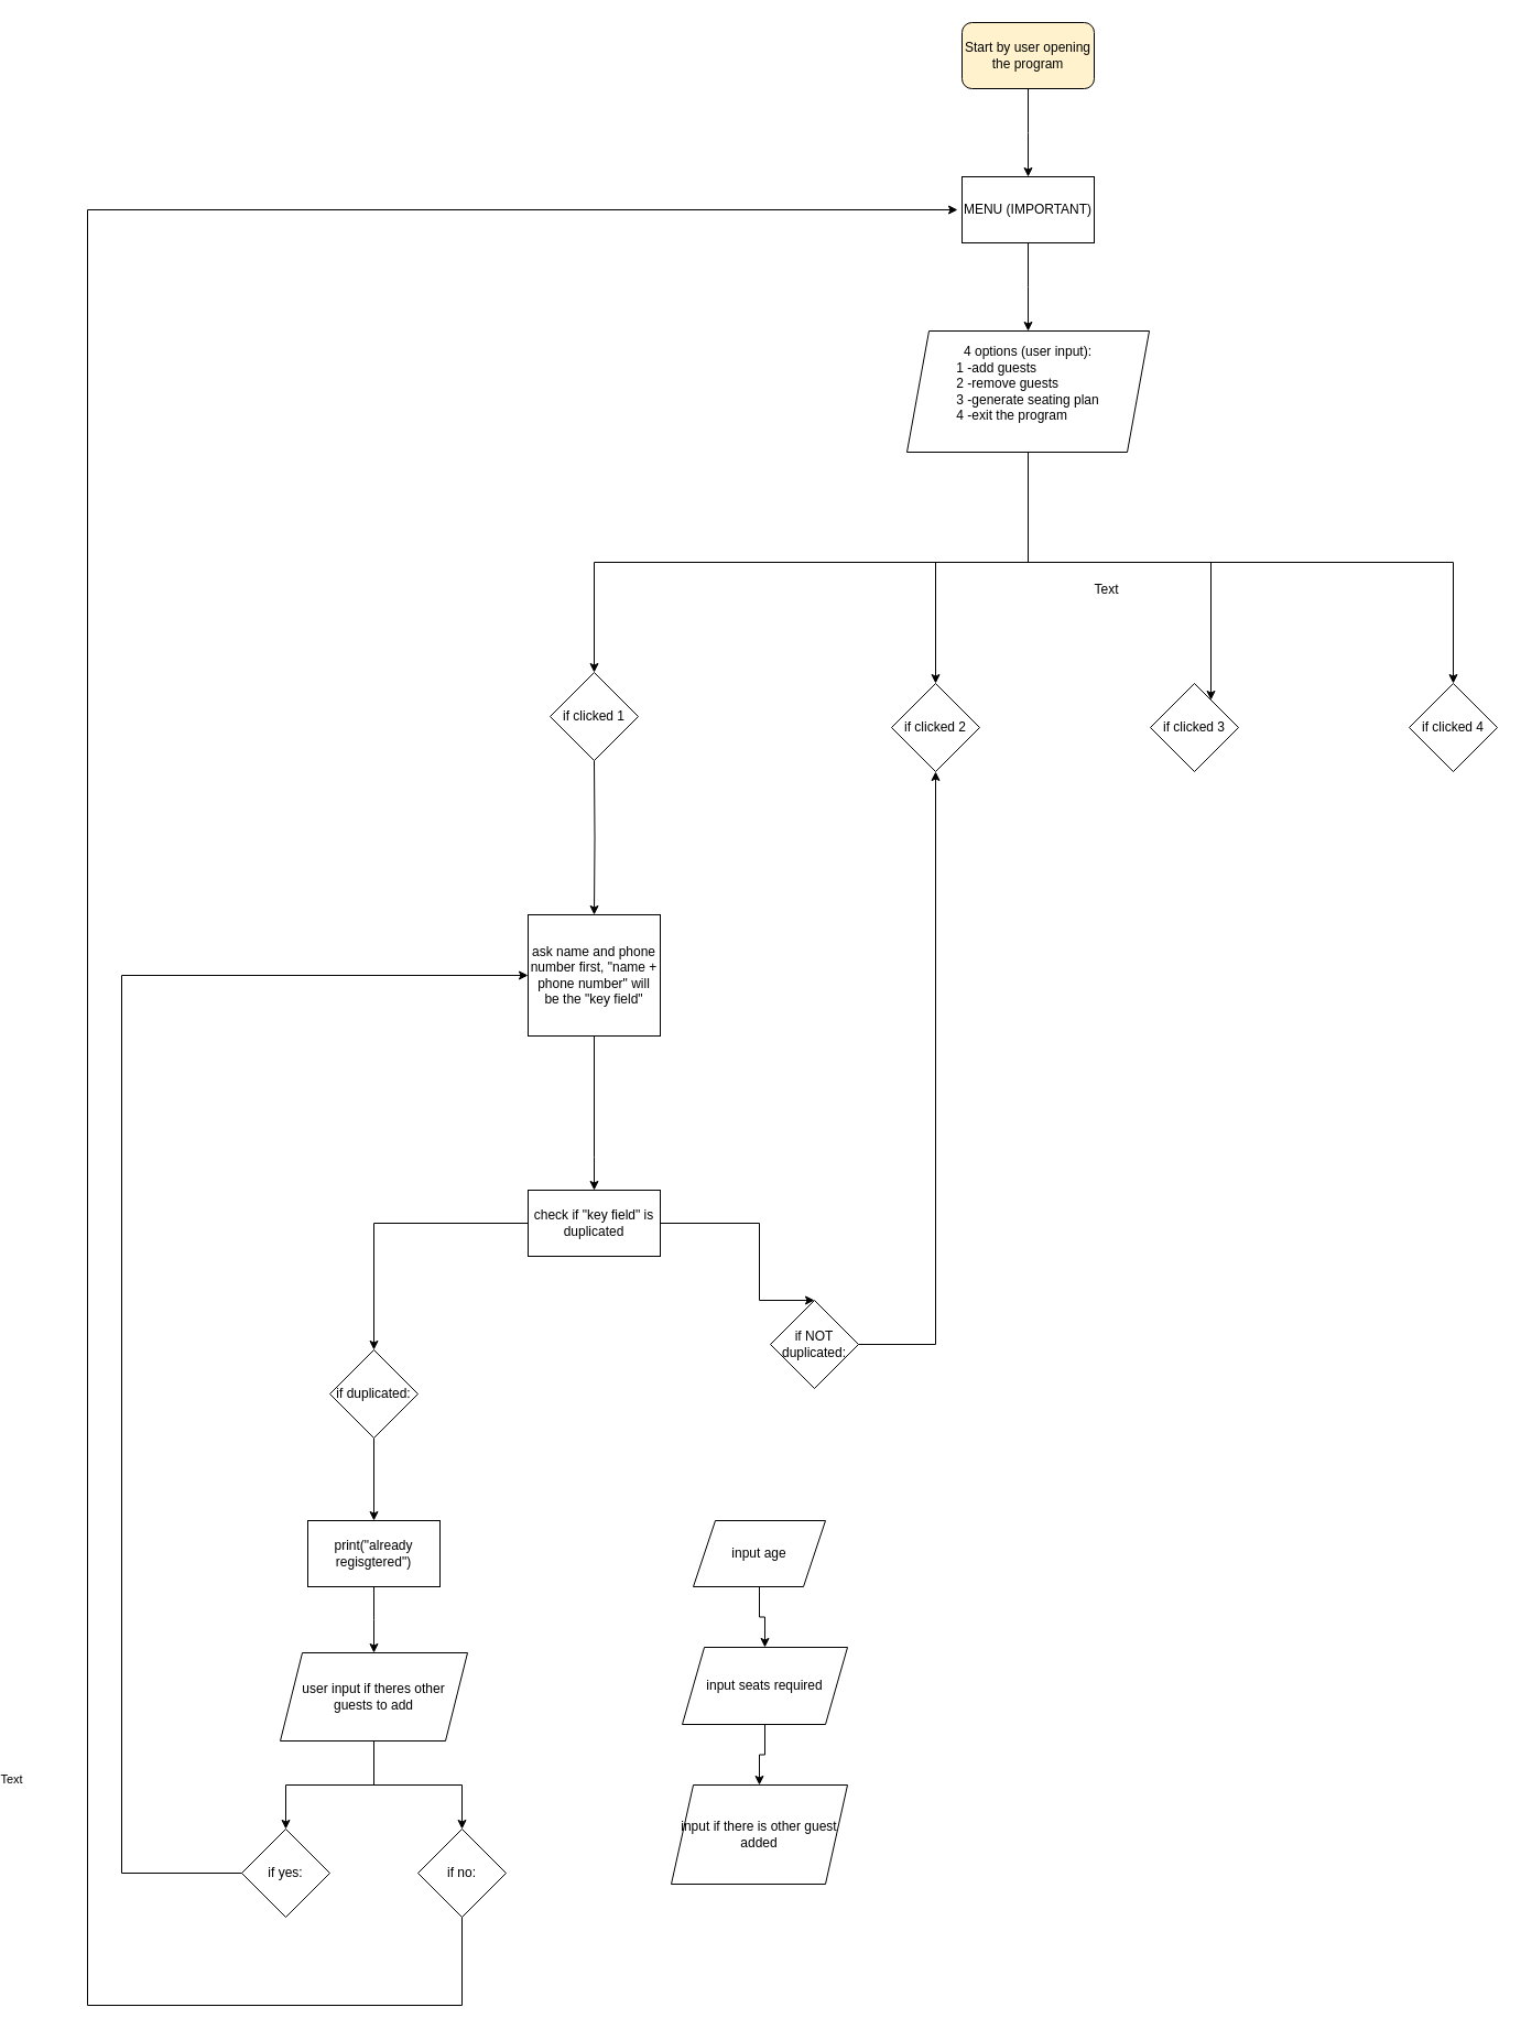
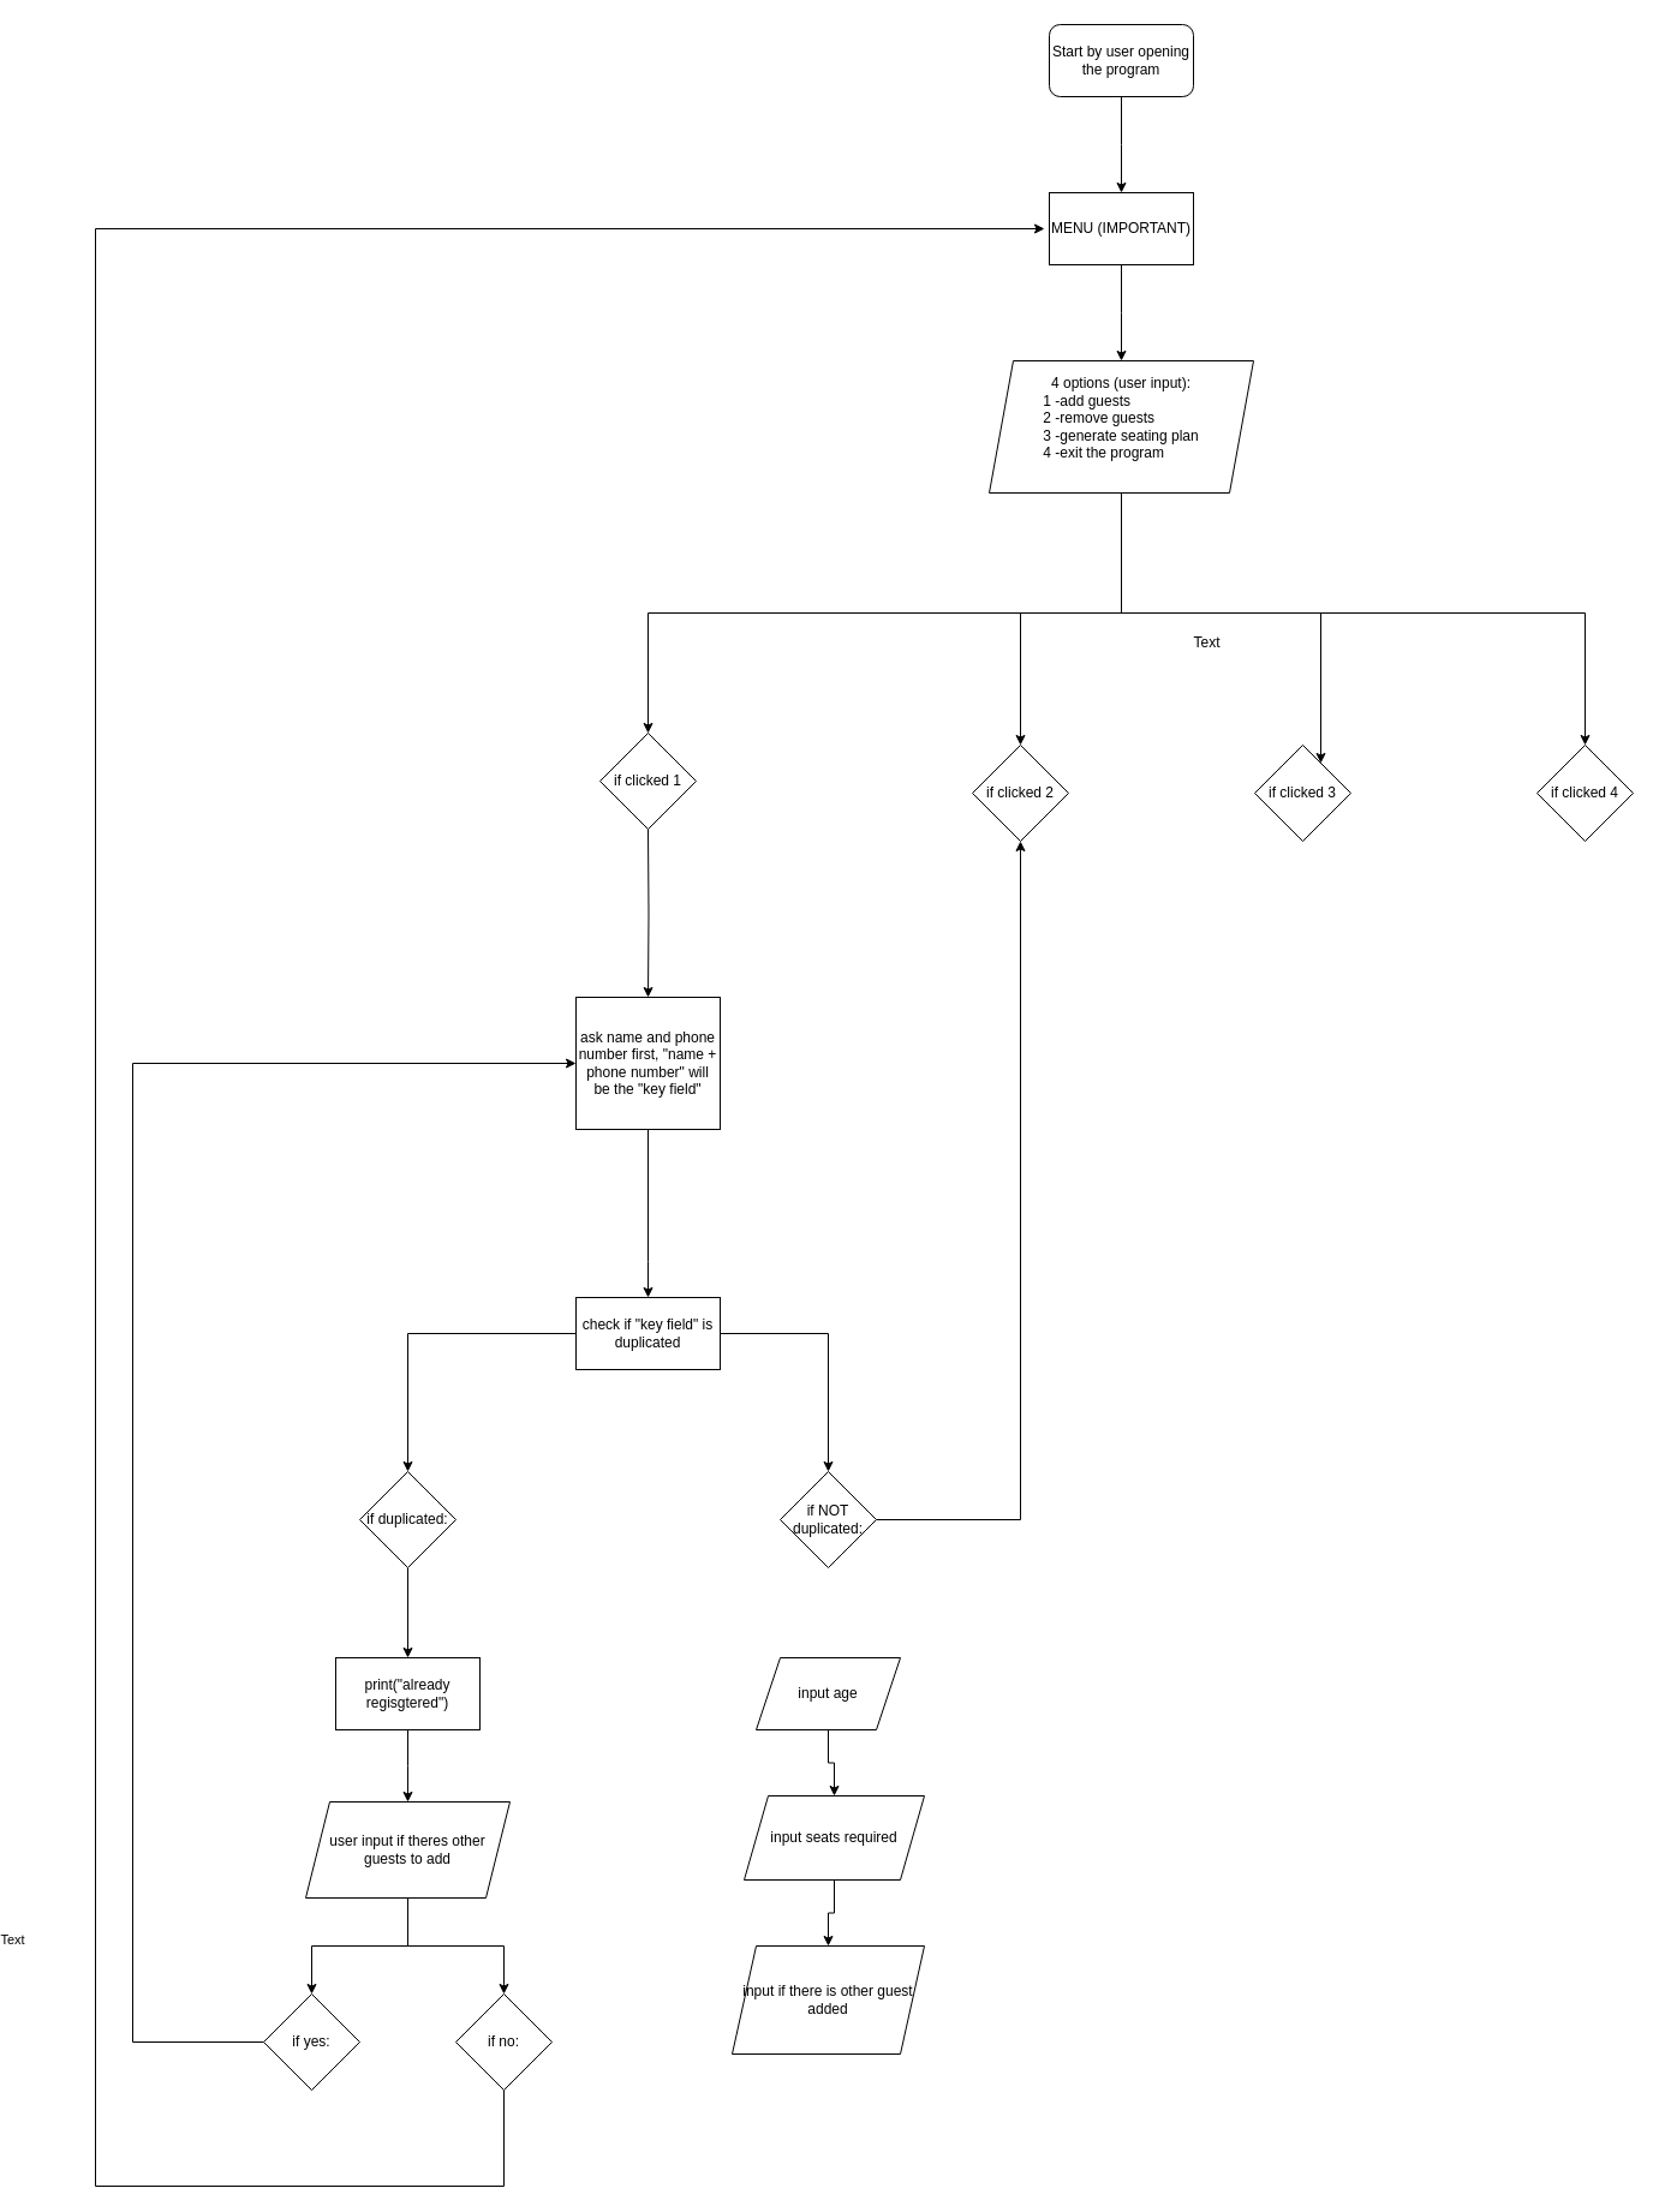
- <mxCell id="3" value="Start by user opening the program" style="rounded=1;whiteSpace=wrap;html=1;fillColor=#fff2cc;" parent="1" vertex="1"><mxGeometry x="814" y="20" width="120" height="60" as="geometry" /></mxCell>
+ <mxCell id="3" value="Start by user opening the program" style="rounded=1;whiteSpace=wrap;html=1;" parent="1" vertex="1"><mxGeometry x="814" y="20" width="120" height="60" as="geometry" /></mxCell>
- <mxCell id="23" value="if NOT duplicated:" style="rhombus;whiteSpace=wrap;html=1;" parent="1" vertex="1"><mxGeometry x="640" y="1180" width="80" height="80" as="geometry" /></mxCell>
+ <mxCell id="23" value="if NOT duplicated:" style="rhombus;whiteSpace=wrap;html=1;" parent="1" vertex="1"><mxGeometry x="590" y="1225" width="80" height="80" as="geometry" /></mxCell>
